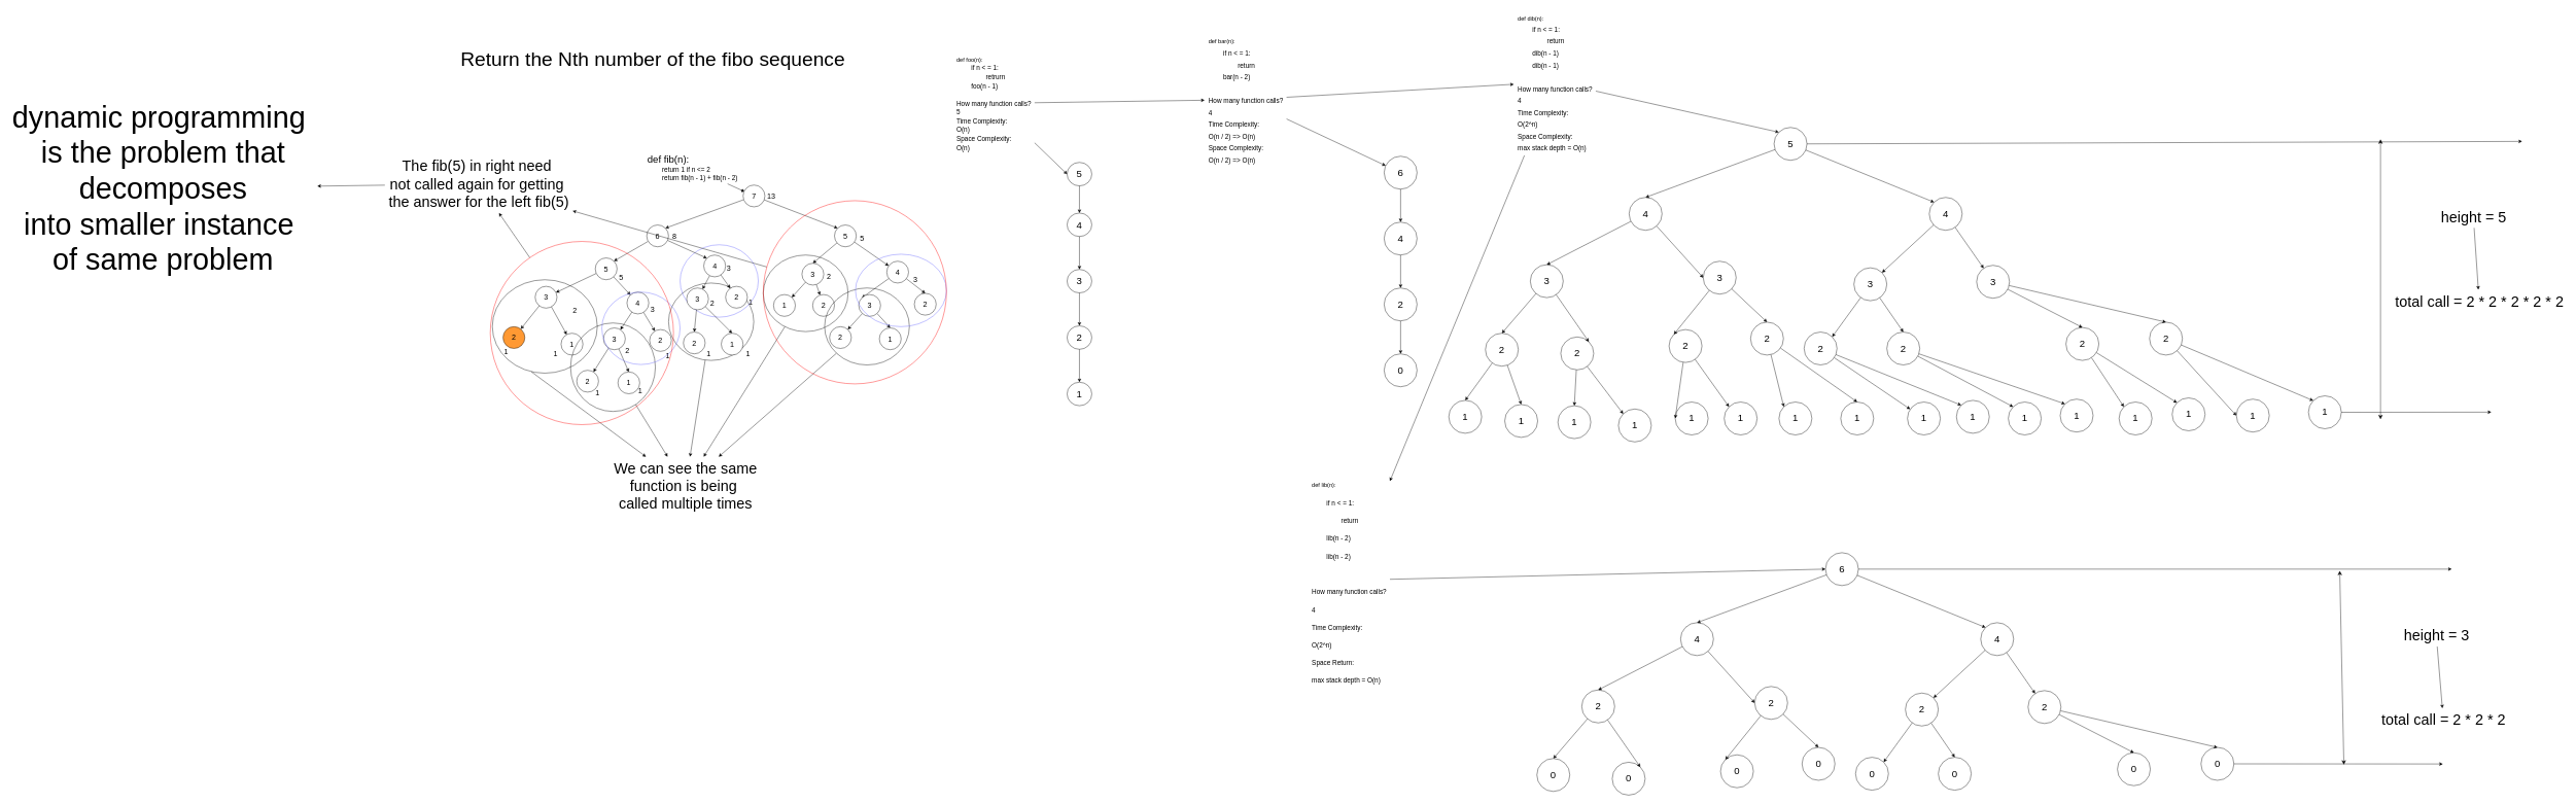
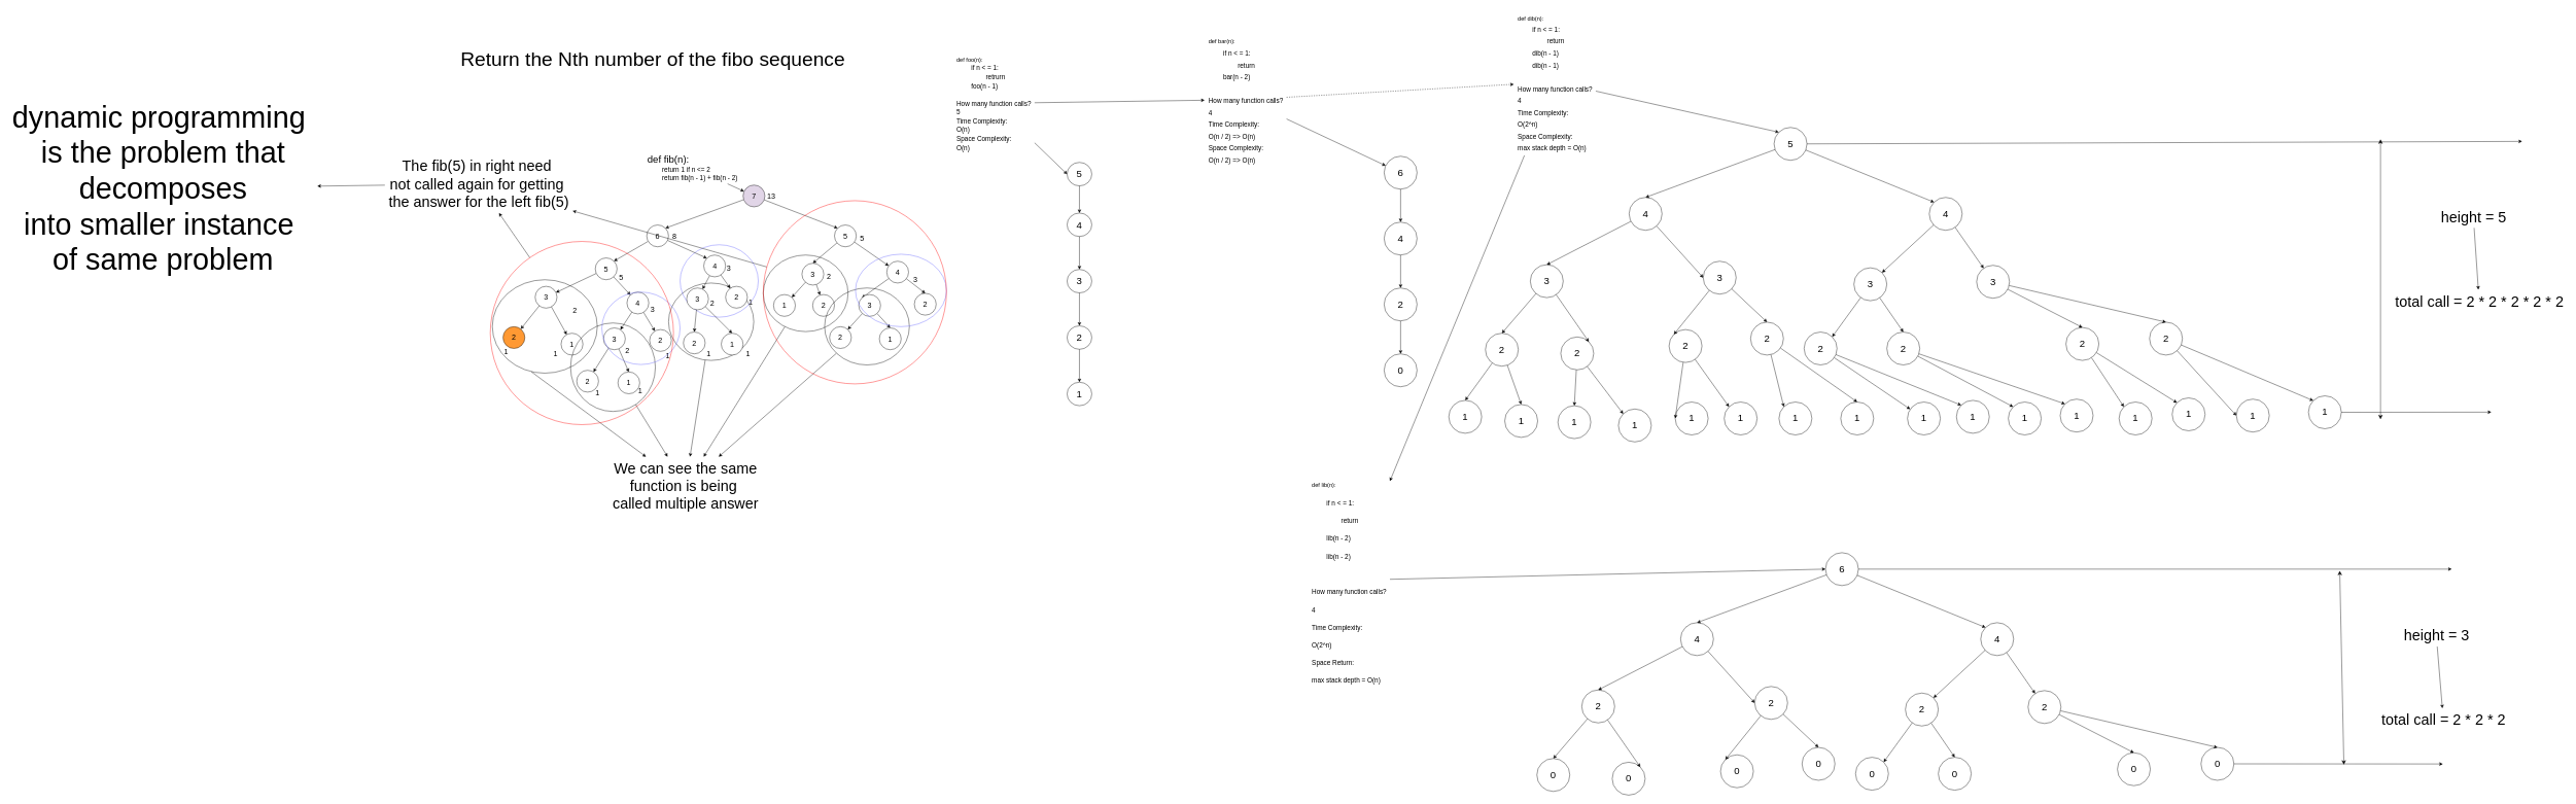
- <mxCell id="88" value="" style="edgeStyle=none;html=1;fontSize=24;" edge="1" parent="1" source="89" target="99"><mxGeometry relative="1" as="geometry" /></mxCell>
+ <mxCell id="88" value="" style="edgeStyle=none;html=1;fontSize=24;dashed=1;" edge="1" parent="1" source="89" target="99"><mxGeometry relative="1" as="geometry" /></mxCell>
- <mxCell id="5" style="edgeStyle=none;html=1;fontSize=18;endArrow=diamond;" edge="1" parent="1" source="6" target="9"><mxGeometry relative="1" as="geometry" /></mxCell>
+ <mxCell id="5" style="edgeStyle=none;html=1;fontSize=18;" edge="1" parent="1" source="6" target="9"><mxGeometry relative="1" as="geometry" /></mxCell>
- <mxCell id="9" value="&lt;font style=&quot;font-size: 18px;&quot;&gt;7&lt;/font&gt;" style="ellipse;whiteSpace=wrap;html=1;fontSize=14;" vertex="1" parent="1"><mxGeometry x="1804" y="449" width="53" height="53" as="geometry" /></mxCell>
+ <mxCell id="9" value="&lt;font style=&quot;font-size: 18px;&quot;&gt;7&lt;/font&gt;" style="ellipse;whiteSpace=wrap;html=1;fontSize=14;fillColor=#e1d5e7;" vertex="1" parent="1"><mxGeometry x="1804" y="449" width="53" height="53" as="geometry" /></mxCell>
- <mxCell id="213" value="We can see the same&lt;br&gt;function is being&amp;nbsp;&lt;br&gt;called multiple times" style="text;html=1;align=center;verticalAlign=middle;resizable=0;points=[];autosize=1;strokeColor=none;fillColor=none;fontSize=36;" vertex="1" parent="1"><mxGeometry x="1481" y="1109" width="366" height="142" as="geometry" /></mxCell>
+ <mxCell id="213" value="We can see the same&lt;br&gt;function is being&amp;nbsp;&lt;br&gt;called multiple answer" style="text;html=1;align=center;verticalAlign=middle;resizable=0;points=[];autosize=1;strokeColor=none;fillColor=none;fontSize=36;" vertex="1" parent="1"><mxGeometry x="1481" y="1109" width="366" height="142" as="geometry" /></mxCell>
